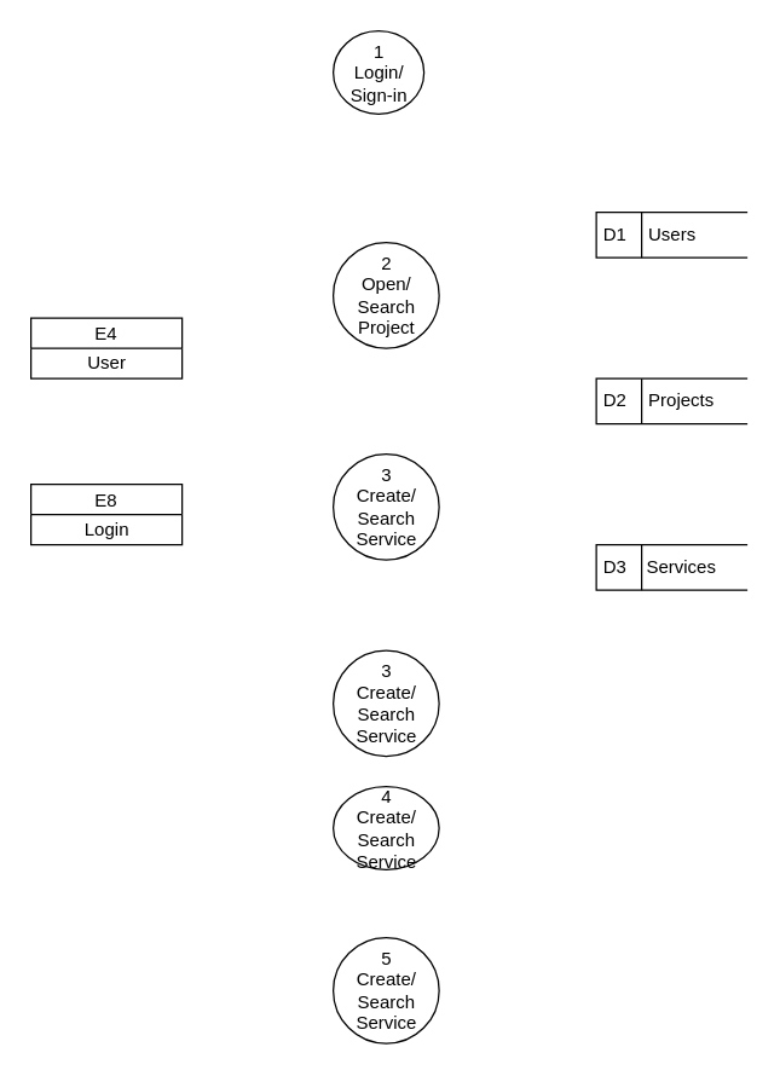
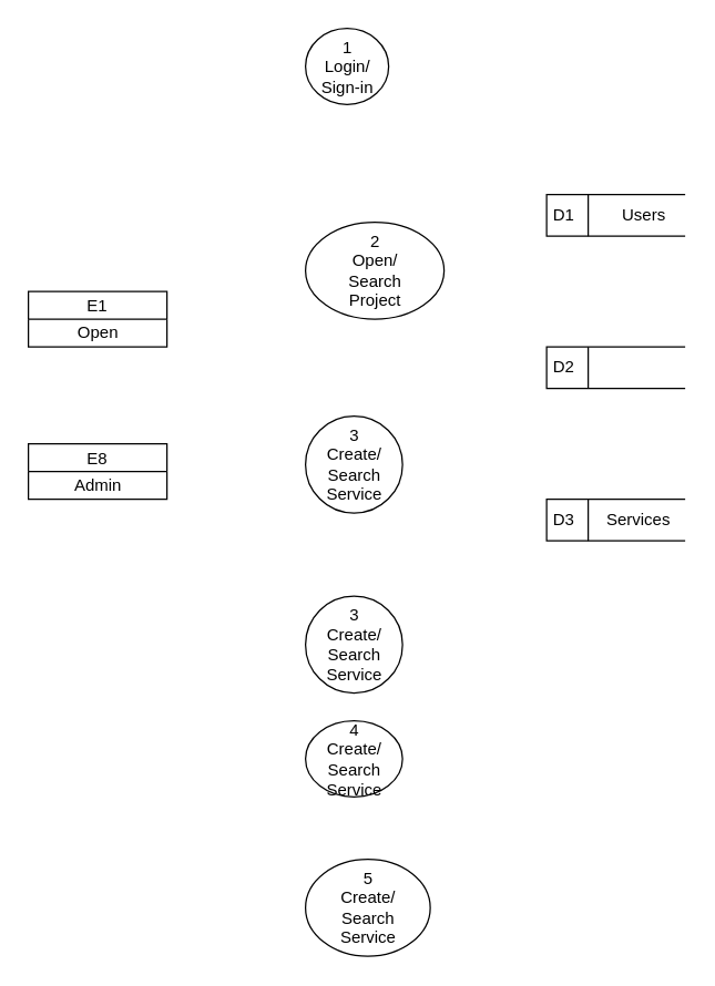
- <mxCell id="10" value="Users" style="text;html=1;align=center;verticalAlign=middle;resizable=0;points=[];autosize=1;strokeColor=none;fillColor=none;" vertex="1" parent="1"><mxGeometry x="419" y="145" width="50" height="20" as="geometry" /></mxCell>
+ <mxCell id="10" value="Users" style="text;html=1;align=center;verticalAlign=middle;resizable=0;points=[];autosize=1;strokeColor=none;fillColor=none;" vertex="1" parent="1"><mxGeometry x="439" y="145" width="50" height="20" as="geometry" /></mxCell>
- <mxCell id="13" value="2&lt;br&gt;Open/&lt;br&gt;Search&lt;br&gt;Project" style="shape=ellipse;html=1;dashed=0;whitespace=wrap;aspect=fixed;perimeter=ellipsePerimeter;" vertex="1" parent="1"><mxGeometry x="220" y="160" width="70" height="70" as="geometry" /></mxCell>
+ <mxCell id="13" value="2&lt;br&gt;Open/&lt;br&gt;Search&lt;br&gt;Project" style="shape=ellipse;html=1;dashed=0;whitespace=wrap;aspect=fixed;perimeter=ellipsePerimeter;" vertex="1" parent="1"><mxGeometry x="220" y="160" width="100" height="70" as="geometry" /></mxCell>
- <mxCell id="5" value="E4" style="swimlane;fontStyle=0;childLayout=stackLayout;horizontal=1;startSize=20;fillColor=#ffffff;horizontalStack=0;resizeParent=1;resizeParentMax=0;resizeLast=0;collapsible=0;marginBottom=0;swimlaneFillColor=#ffffff;" vertex="1" parent="1"><mxGeometry x="20" y="210" width="100" height="40" as="geometry" /></mxCell>
+ <mxCell id="5" value="E1" style="swimlane;fontStyle=0;childLayout=stackLayout;horizontal=1;startSize=20;fillColor=#ffffff;horizontalStack=0;resizeParent=1;resizeParentMax=0;resizeLast=0;collapsible=0;marginBottom=0;swimlaneFillColor=#ffffff;" vertex="1" parent="1"><mxGeometry x="20" y="210" width="100" height="40" as="geometry" /></mxCell>
- <mxCell id="6" value="User" style="text;html=1;align=center;verticalAlign=middle;resizable=0;points=[];autosize=1;strokeColor=none;fillColor=none;" vertex="1" parent="5"><mxGeometry y="20" width="100" height="20" as="geometry" /></mxCell>
+ <mxCell id="6" value="Open" style="text;html=1;align=center;verticalAlign=middle;resizable=0;points=[];autosize=1;strokeColor=none;fillColor=none;" vertex="1" parent="5"><mxGeometry y="20" width="100" height="20" as="geometry" /></mxCell>
- <mxCell id="11" value="Projects" style="text;html=1;align=center;verticalAlign=middle;resizable=0;points=[];autosize=1;strokeColor=none;fillColor=none;" vertex="1" parent="1"><mxGeometry x="420" y="255" width="60" height="20" as="geometry" /></mxCell>
- <mxCell id="8" value="Login" style="text;html=1;align=center;verticalAlign=middle;resizable=0;points=[];autosize=1;strokeColor=none;fillColor=none;" vertex="1" parent="7"><mxGeometry y="20" width="100" height="20" as="geometry" /></mxCell>
+ <mxCell id="8" value="Admin" style="text;html=1;align=center;verticalAlign=middle;resizable=0;points=[];autosize=1;strokeColor=none;fillColor=none;" vertex="1" parent="7"><mxGeometry y="20" width="100" height="20" as="geometry" /></mxCell>
- <mxCell id="12" value="Services" style="text;html=1;align=center;verticalAlign=middle;resizable=0;points=[];autosize=1;strokeColor=none;fillColor=none;" vertex="1" parent="1"><mxGeometry x="420" y="365" width="60" height="20" as="geometry" /></mxCell>
+ <mxCell id="12" value="Services" style="text;html=1;align=center;verticalAlign=middle;resizable=0;points=[];autosize=1;strokeColor=none;fillColor=none;" vertex="1" parent="1"><mxGeometry x="430" y="365" width="60" height="20" as="geometry" /></mxCell>
- <mxCell id="17" value="5&lt;br&gt;Create/&lt;br&gt;Search&lt;br&gt;Service" style="shape=ellipse;html=1;dashed=0;whitespace=wrap;aspect=fixed;perimeter=ellipsePerimeter;" vertex="1" parent="1"><mxGeometry x="220" y="620" width="70" height="70" as="geometry" /></mxCell>
+ <mxCell id="17" value="5&lt;br&gt;Create/&lt;br&gt;Search&lt;br&gt;Service" style="shape=ellipse;html=1;dashed=0;whitespace=wrap;aspect=fixed;perimeter=ellipsePerimeter;" vertex="1" parent="1"><mxGeometry x="220" y="620" width="90" height="70" as="geometry" /></mxCell>
